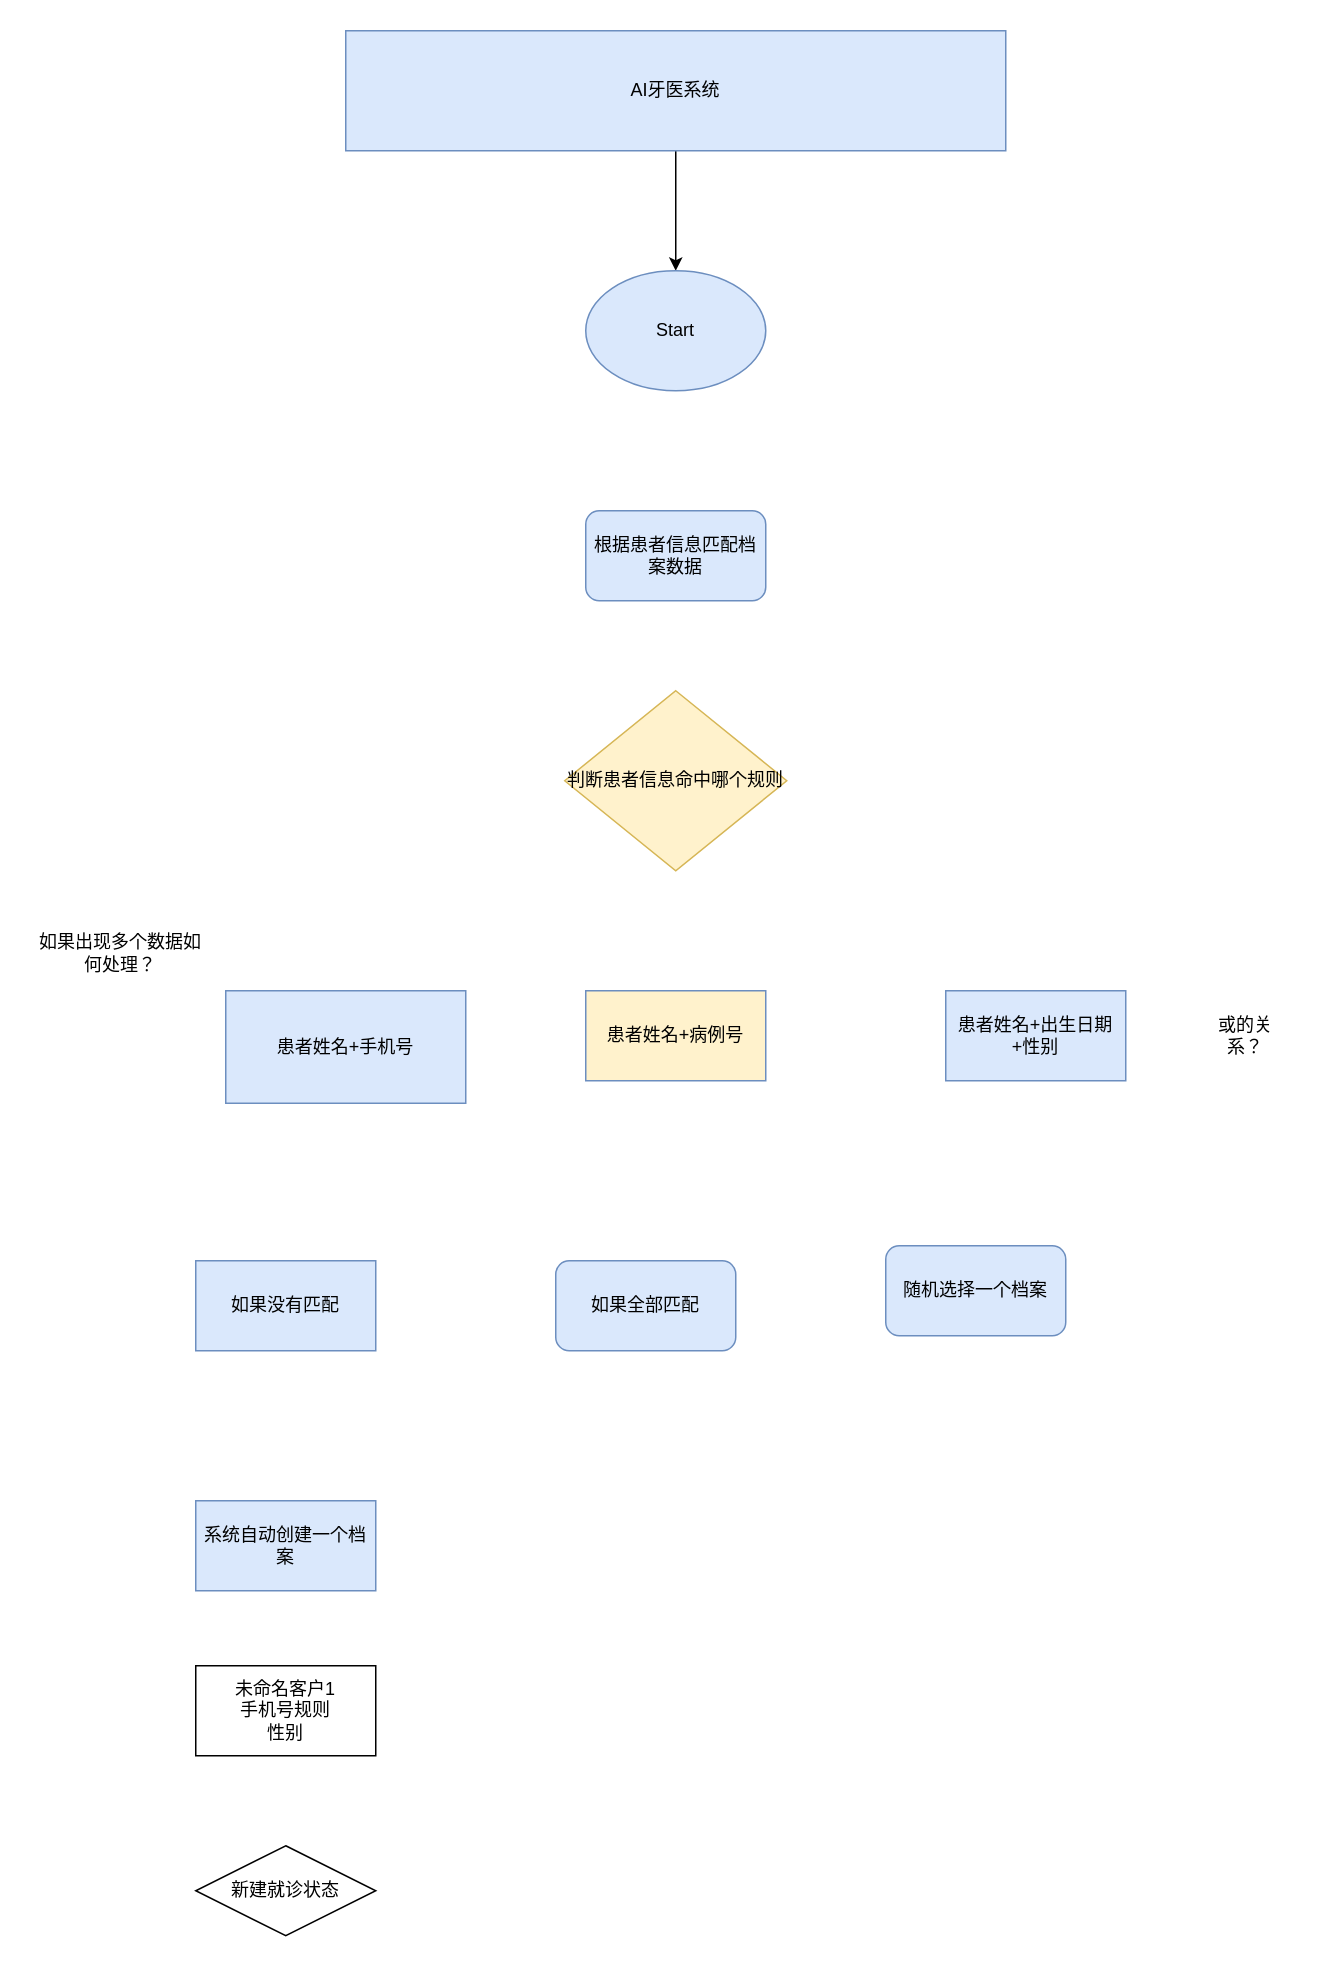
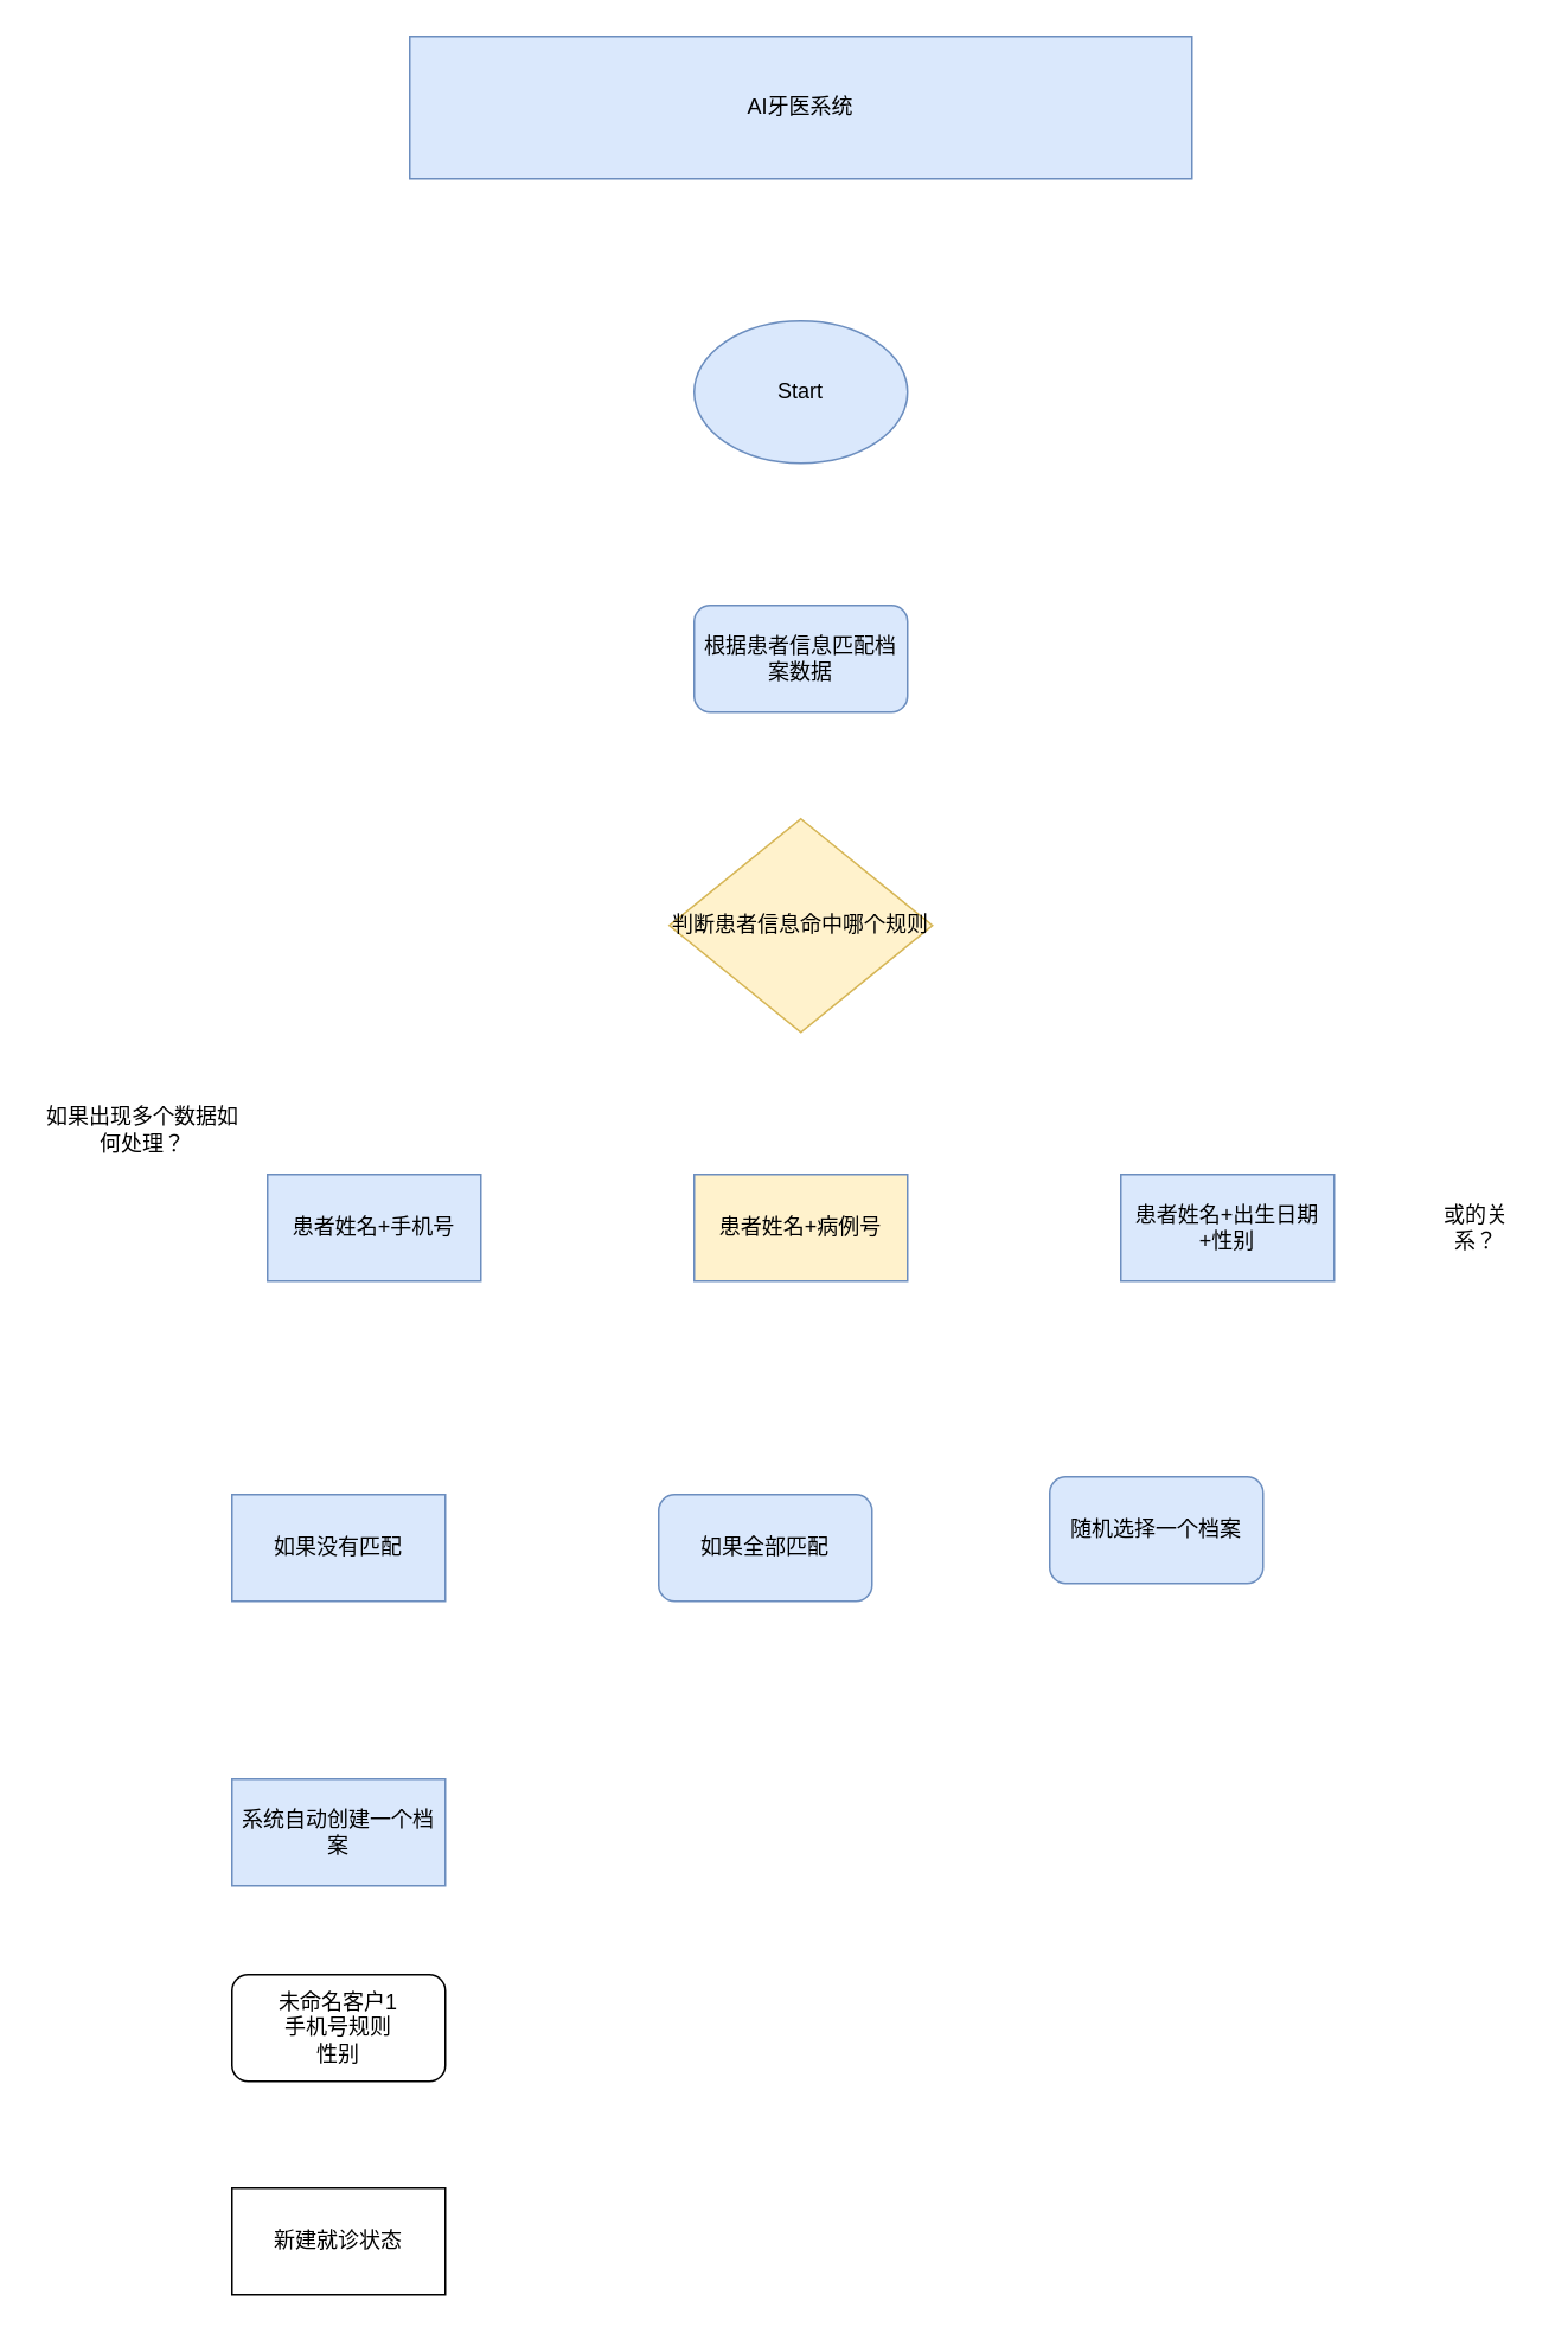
- <mxCell id="2" value="" style="edgeStyle=orthogonalEdgeStyle;rounded=0;orthogonalLoop=1;jettySize=auto;html=1;strokeWidth=1;" edge="1" parent="1" source="3" target="4"><mxGeometry relative="1" as="geometry" /></mxCell>
- <mxCell id="8" value="患者姓名+手机号" style="rounded=0;whiteSpace=wrap;html=1;fillColor=#dae8fc;strokeColor=#6c8ebf;" vertex="1" parent="1"><mxGeometry x="150" y="660" width="160" height="75" as="geometry" /></mxCell>
+ <mxCell id="8" value="患者姓名+手机号" style="rounded=0;whiteSpace=wrap;html=1;fillColor=#dae8fc;strokeColor=#6c8ebf;" vertex="1" parent="1"><mxGeometry x="150" y="660" width="120" height="60" as="geometry" /></mxCell>
- <mxCell id="16" value="未命名客户1&lt;br&gt;手机号规则&lt;br&gt;性别" style="whiteSpace=wrap;html=1;rounded=0;" vertex="1" parent="1"><mxGeometry x="130" y="1110" width="120" height="60" as="geometry" /></mxCell>
+ <mxCell id="16" value="未命名客户1&lt;br&gt;手机号规则&lt;br&gt;性别" style="rounded=1;whiteSpace=wrap;html=1;" vertex="1" parent="1"><mxGeometry x="130" y="1110" width="120" height="60" as="geometry" /></mxCell>
- <mxCell id="17" value="新建就诊状态" style="rhombus;whiteSpace=wrap;html=1;" vertex="1" parent="1"><mxGeometry x="130" y="1230" width="120" height="60" as="geometry" /></mxCell>
+ <mxCell id="17" value="新建就诊状态" style="rounded=0;whiteSpace=wrap;html=1;" vertex="1" parent="1"><mxGeometry x="130" y="1230" width="120" height="60" as="geometry" /></mxCell>
